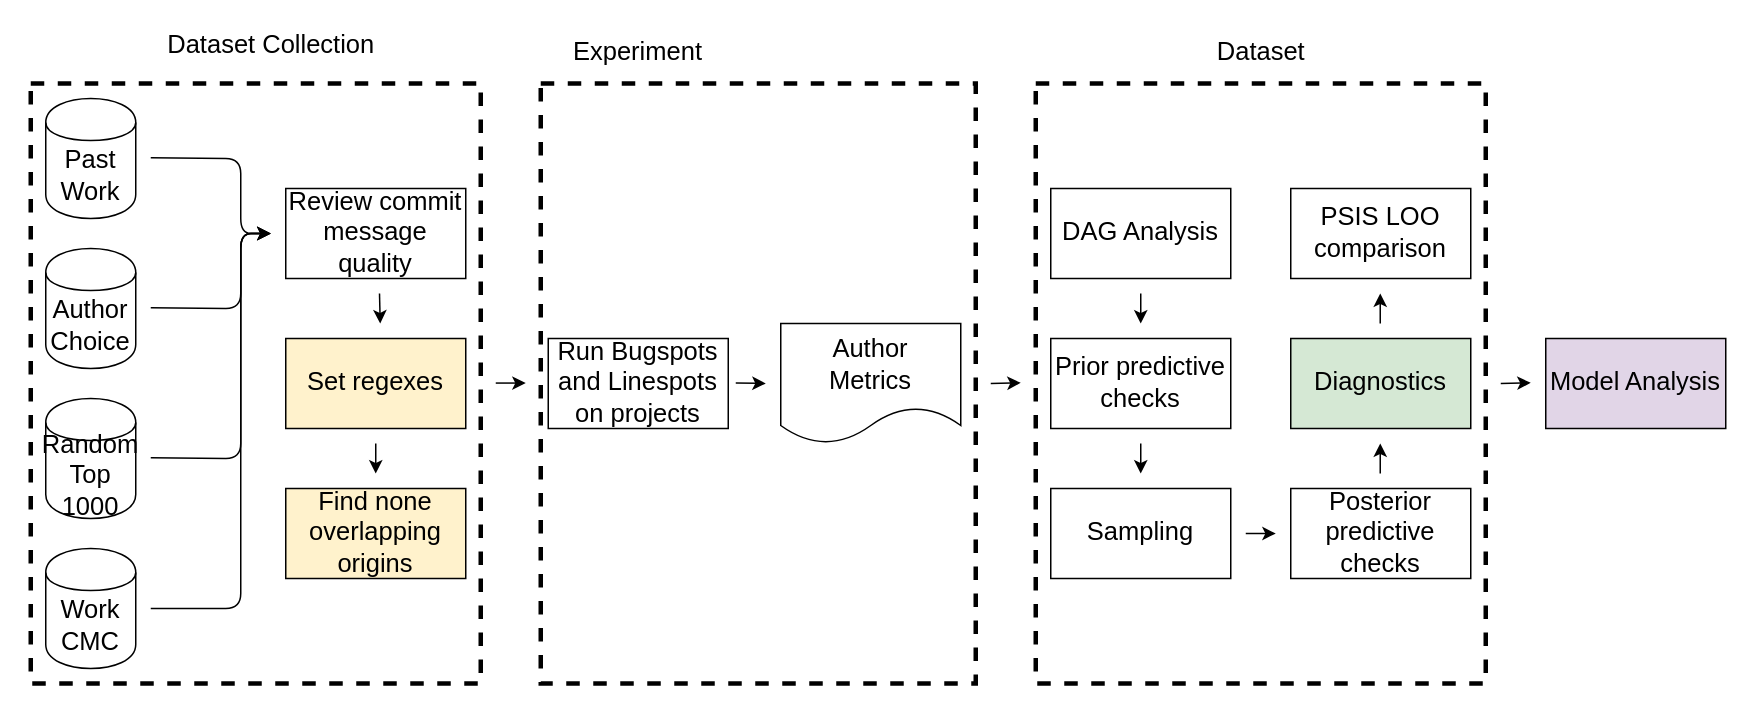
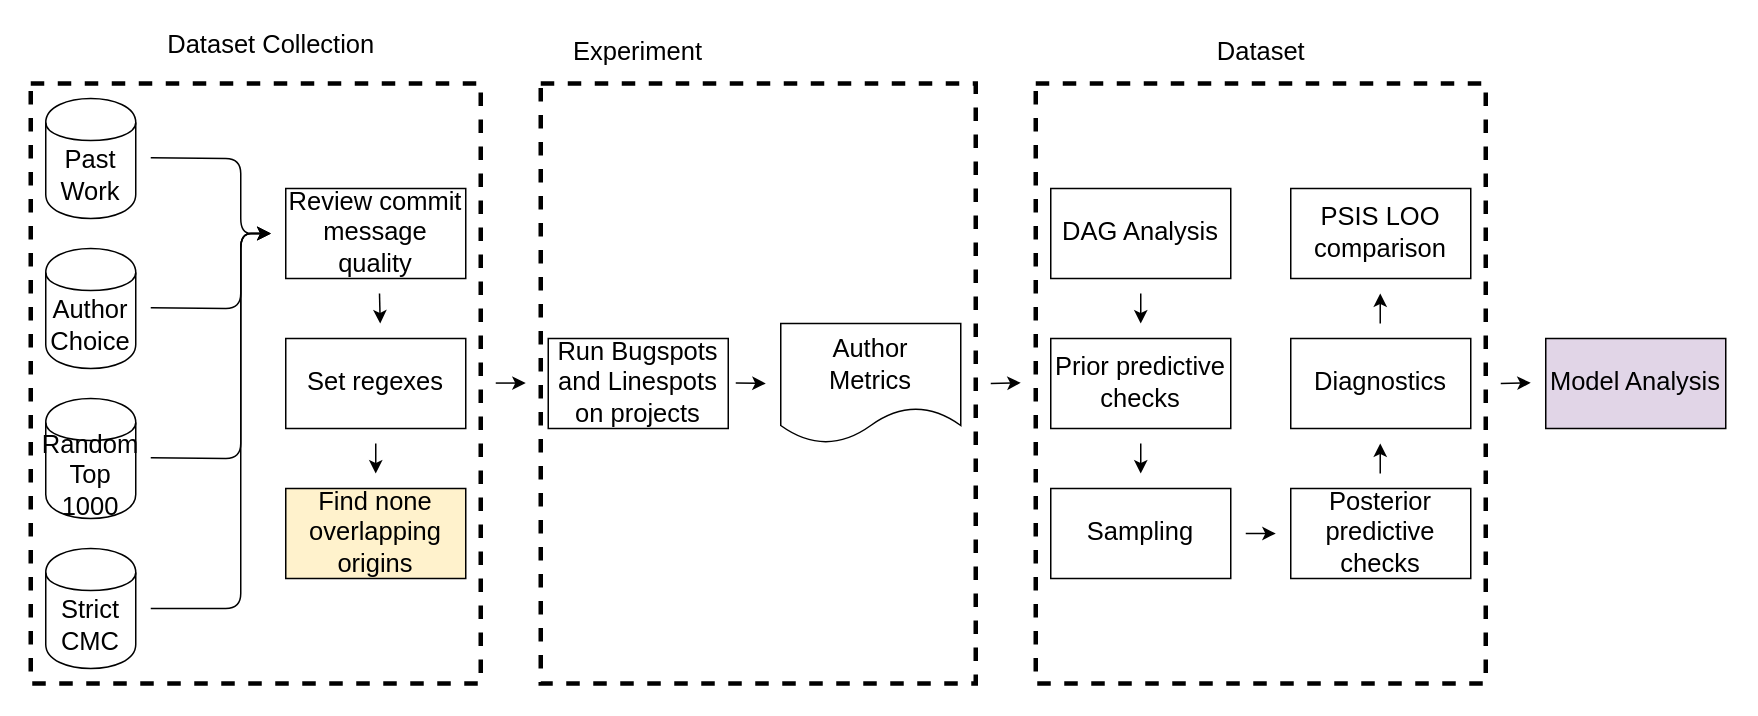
- <mxCell id="14" value="Set regexes" style="rounded=0;whiteSpace=wrap;html=1;fontSize=17;fillColor=#fff2cc;" parent="1" vertex="1"><mxGeometry x="190" y="225" width="120" height="60" as="geometry" /></mxCell>
+ <mxCell id="14" value="Set regexes" style="rounded=0;whiteSpace=wrap;html=1;fontSize=17;" parent="1" vertex="1"><mxGeometry x="190" y="225" width="120" height="60" as="geometry" /></mxCell>
- <mxCell id="24" value="Diagnostics" style="rounded=0;whiteSpace=wrap;html=1;fontSize=17;fillColor=#d5e8d4;" vertex="1" parent="1"><mxGeometry x="860" y="225" width="120" height="60" as="geometry" /></mxCell>
+ <mxCell id="24" value="Diagnostics" style="rounded=0;whiteSpace=wrap;html=1;fontSize=17;" vertex="1" parent="1"><mxGeometry x="860" y="225" width="120" height="60" as="geometry" /></mxCell>
- <mxCell id="7" value="&lt;div style=&quot;font-size: 17px;&quot;&gt;Work&lt;/div&gt;&lt;div style=&quot;font-size: 17px;&quot;&gt;CMC&lt;br style=&quot;font-size: 17px;&quot;&gt;&lt;/div&gt;" style="shape=cylinder;whiteSpace=wrap;html=1;boundedLbl=1;backgroundOutline=1;fontSize=17;" parent="1" vertex="1"><mxGeometry x="30" y="365" width="60" height="80" as="geometry" /></mxCell>
+ <mxCell id="7" value="&lt;div style=&quot;font-size: 17px;&quot;&gt;Strict&lt;/div&gt;&lt;div style=&quot;font-size: 17px;&quot;&gt;CMC&lt;br style=&quot;font-size: 17px;&quot;&gt;&lt;/div&gt;" style="shape=cylinder;whiteSpace=wrap;html=1;boundedLbl=1;backgroundOutline=1;fontSize=17;" parent="1" vertex="1"><mxGeometry x="30" y="365" width="60" height="80" as="geometry" /></mxCell>
